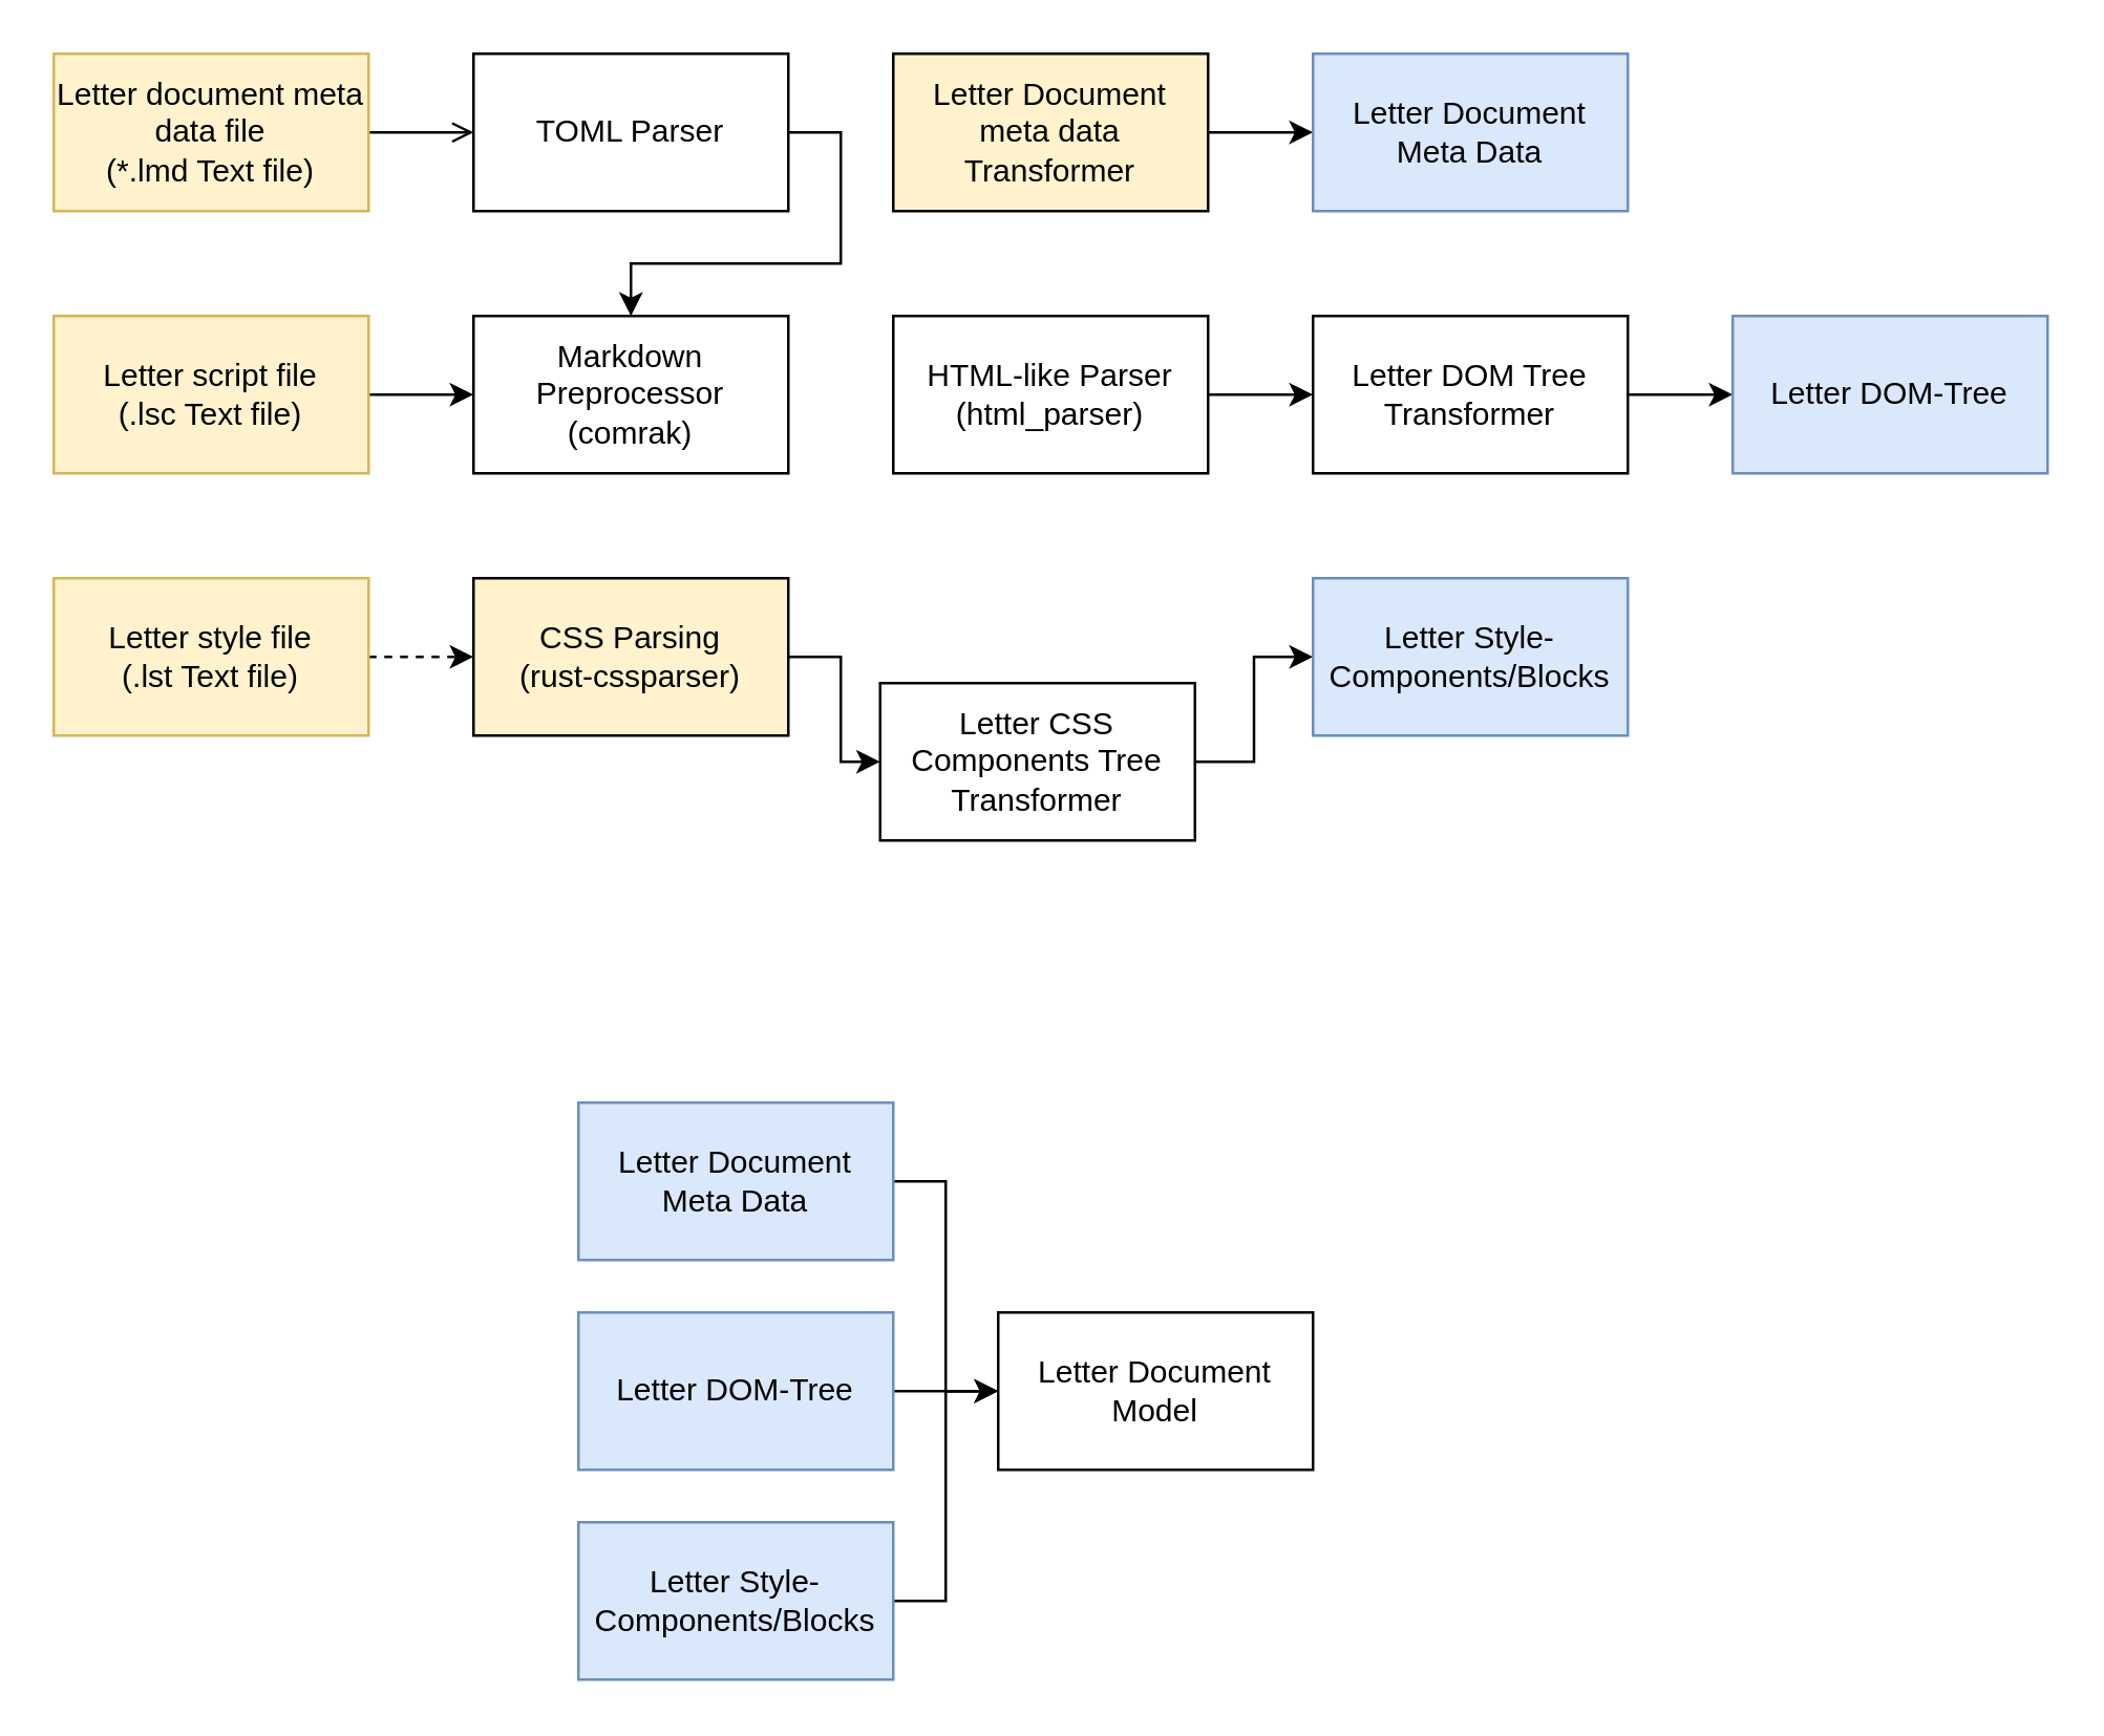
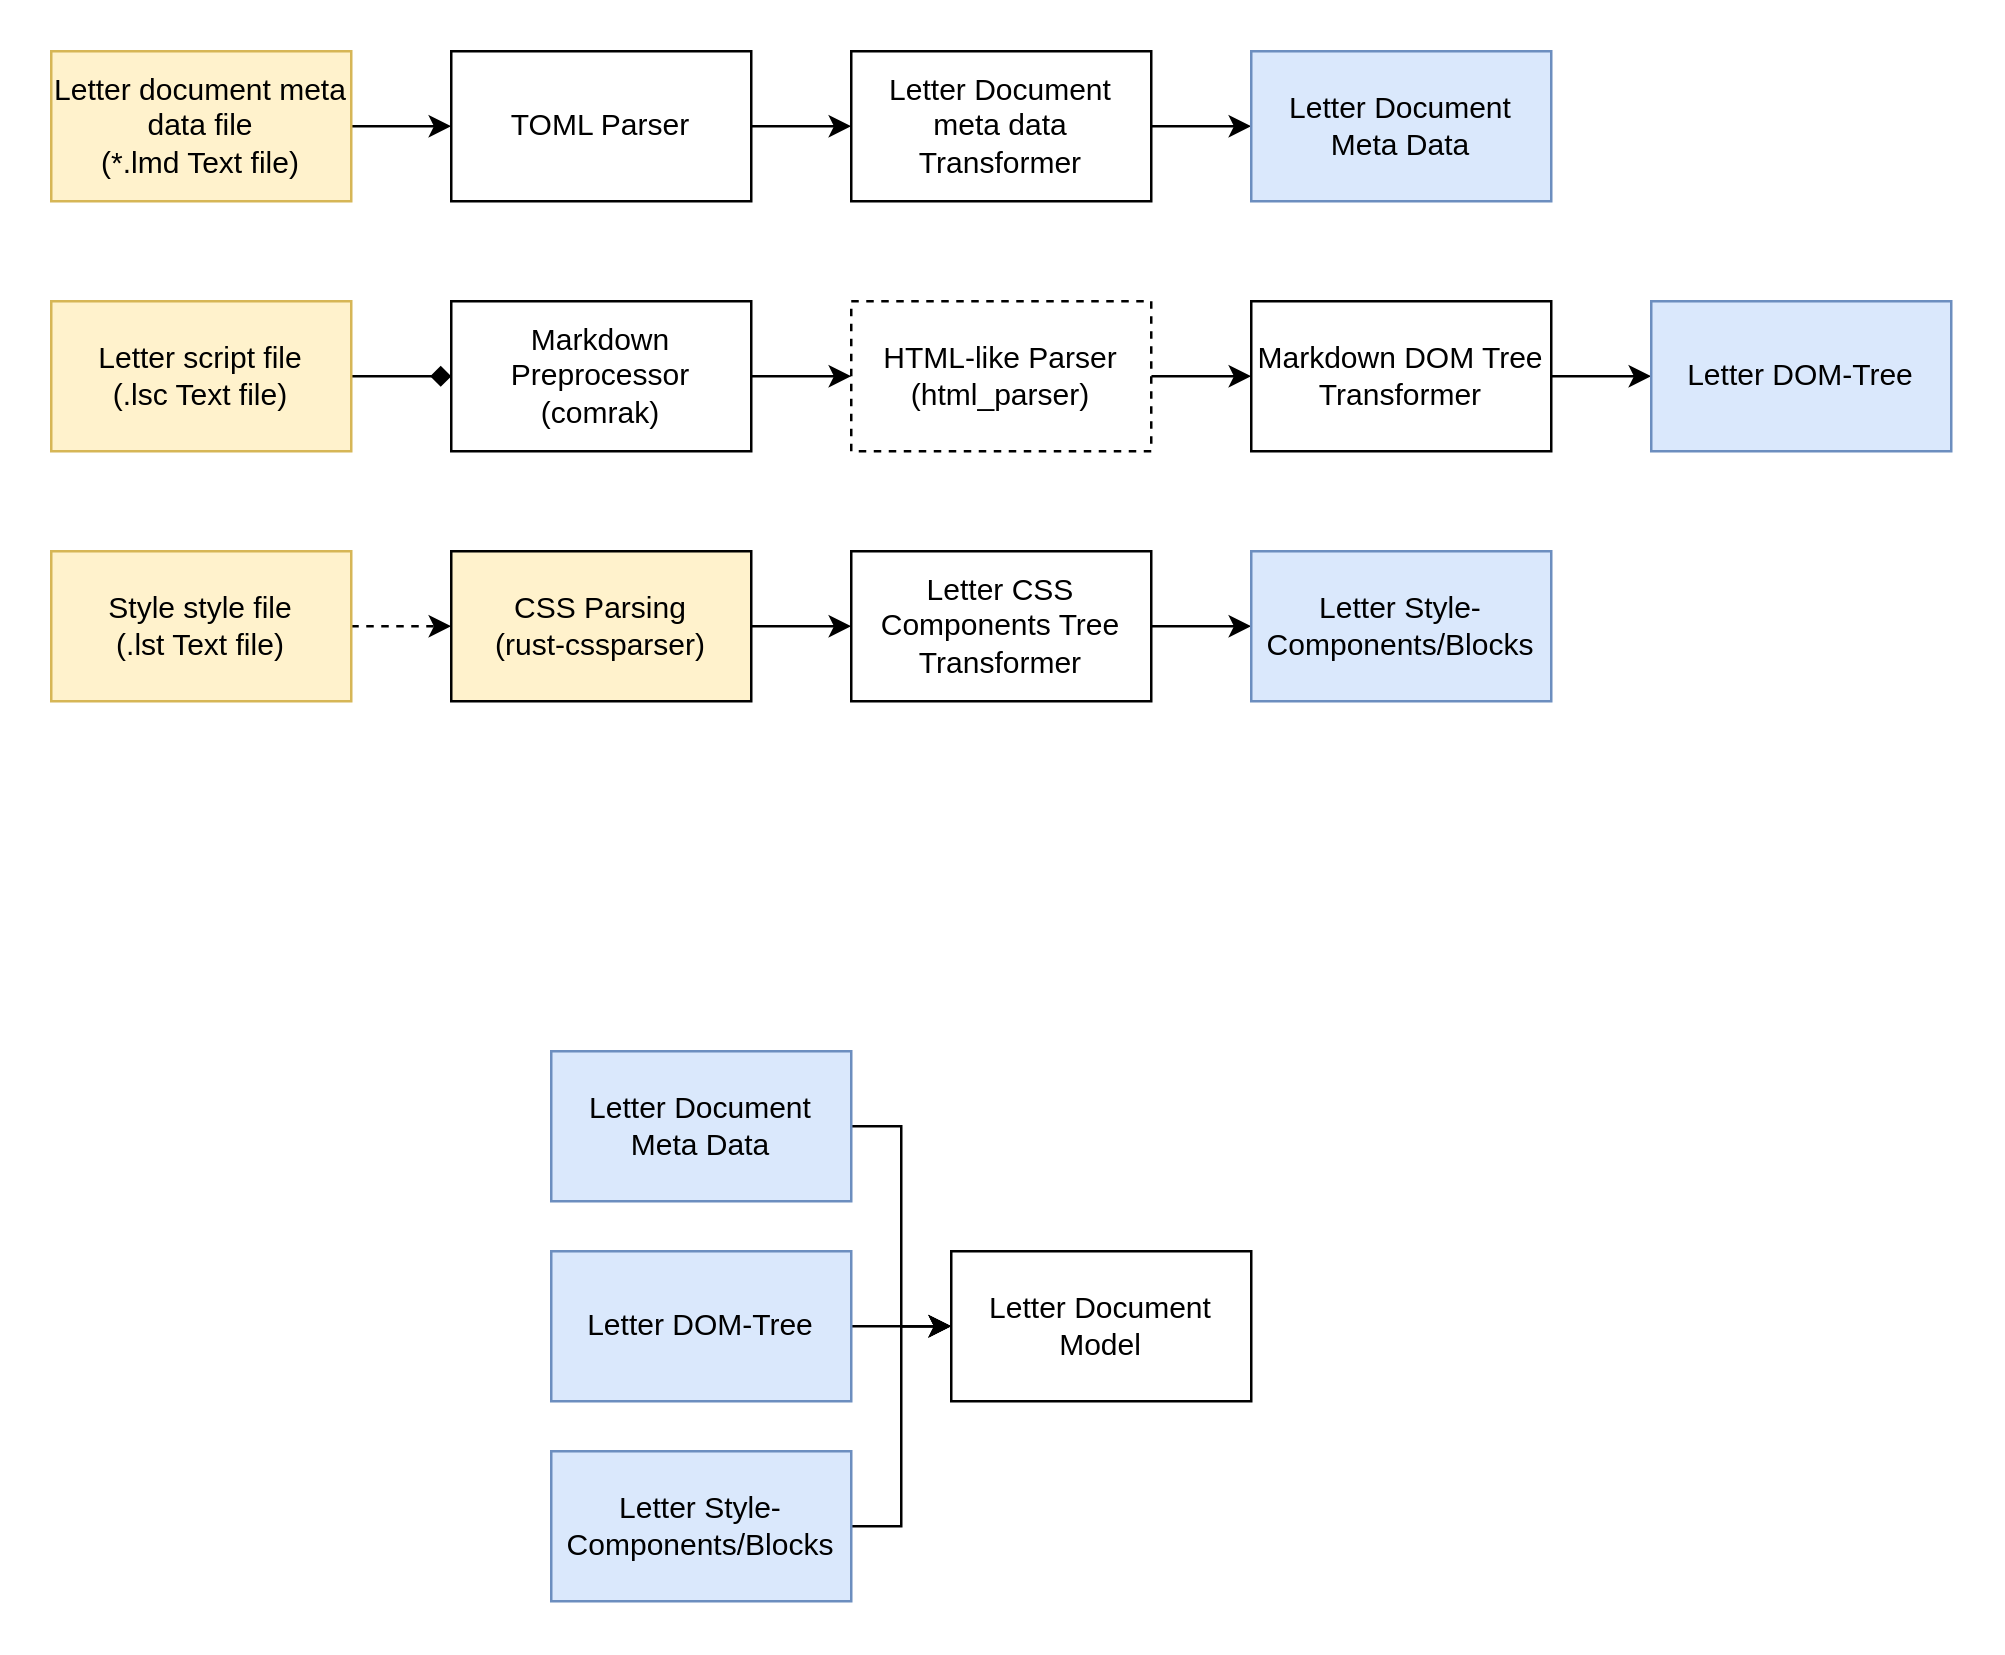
- <mxCell id="19" style="edgeStyle=orthogonalEdgeStyle;rounded=0;orthogonalLoop=1;jettySize=auto;html=1;exitX=1;exitY=0.5;exitDx=0;exitDy=0;entryX=0;entryY=0.5;entryDx=0;entryDy=0;endArrow=open;" edge="1" parent="1" source="20" target="22"><mxGeometry relative="1" as="geometry" /></mxCell>
+ <mxCell id="19" style="edgeStyle=orthogonalEdgeStyle;rounded=0;orthogonalLoop=1;jettySize=auto;html=1;exitX=1;exitY=0.5;exitDx=0;exitDy=0;entryX=0;entryY=0.5;entryDx=0;entryDy=0;" edge="1" parent="1" source="20" target="22"><mxGeometry relative="1" as="geometry" /></mxCell>
- <mxCell id="24" value="Letter Document meta data Transformer" style="rounded=0;whiteSpace=wrap;html=1;fillColor=#fff2cc;" vertex="1" parent="1"><mxGeometry x="340" y="20" width="120" height="60" as="geometry" /></mxCell>
+ <mxCell id="24" value="Letter Document meta data Transformer" style="rounded=0;whiteSpace=wrap;html=1;" vertex="1" parent="1"><mxGeometry x="340" y="20" width="120" height="60" as="geometry" /></mxCell>
- <mxCell id="21" style="edgeStyle=orthogonalEdgeStyle;rounded=0;orthogonalLoop=1;jettySize=auto;html=1;exitX=1;exitY=0.5;exitDx=0;exitDy=0;" edge="1" parent="1" source="22" target="5"><mxGeometry relative="1" as="geometry" /></mxCell>
+ <mxCell id="21" style="edgeStyle=orthogonalEdgeStyle;rounded=0;orthogonalLoop=1;jettySize=auto;html=1;exitX=1;exitY=0.5;exitDx=0;exitDy=0;entryX=0;entryY=0.5;entryDx=0;entryDy=0;" edge="1" parent="1" source="22" target="24"><mxGeometry relative="1" as="geometry" /></mxCell>
- <mxCell id="2" style="edgeStyle=orthogonalEdgeStyle;rounded=0;orthogonalLoop=1;jettySize=auto;html=1;exitX=1;exitY=0.5;exitDx=0;exitDy=0;entryX=0;entryY=0.5;entryDx=0;entryDy=0;" edge="1" parent="1" source="3" target="5"><mxGeometry relative="1" as="geometry" /></mxCell>
+ <mxCell id="2" style="edgeStyle=orthogonalEdgeStyle;rounded=0;orthogonalLoop=1;jettySize=auto;html=1;exitX=1;exitY=0.5;exitDx=0;exitDy=0;entryX=0;entryY=0.5;entryDx=0;entryDy=0;endArrow=diamond;" edge="1" parent="1" source="3" target="5"><mxGeometry relative="1" as="geometry" /></mxCell>
+ <mxCell id="4" style="edgeStyle=orthogonalEdgeStyle;rounded=0;orthogonalLoop=1;jettySize=auto;html=1;exitX=1;exitY=0.5;exitDx=0;exitDy=0;entryX=0;entryY=0.5;entryDx=0;entryDy=0;" edge="1" parent="1" source="5" target="7"><mxGeometry relative="1" as="geometry" /></mxCell>
- <mxCell id="7" value="HTML-like Parser (html_parser)" style="rounded=0;whiteSpace=wrap;html=1;" vertex="1" parent="1"><mxGeometry x="340" y="120" width="120" height="60" as="geometry" /></mxCell>
+ <mxCell id="7" value="HTML-like Parser (html_parser)" style="rounded=0;whiteSpace=wrap;html=1;dashed=1;" vertex="1" parent="1"><mxGeometry x="340" y="120" width="120" height="60" as="geometry" /></mxCell>
- <mxCell id="9" value="Letter DOM Tree Transformer" style="rounded=0;whiteSpace=wrap;html=1;" vertex="1" parent="1"><mxGeometry x="500" y="120" width="120" height="60" as="geometry" /></mxCell>
+ <mxCell id="9" value="Markdown DOM Tree Transformer" style="rounded=0;whiteSpace=wrap;html=1;" vertex="1" parent="1"><mxGeometry x="500" y="120" width="120" height="60" as="geometry" /></mxCell>
- <mxCell id="12" value="Letter style file&lt;br&gt;(.lst Text file)" style="rounded=0;whiteSpace=wrap;html=1;fillColor=#fff2cc;strokeColor=#d6b656;" vertex="1" parent="1"><mxGeometry x="20" y="220" width="120" height="60" as="geometry" /></mxCell>
+ <mxCell id="12" value="Style style file&lt;br&gt;(.lst Text file)" style="rounded=0;whiteSpace=wrap;html=1;fillColor=#fff2cc;strokeColor=#d6b656;" vertex="1" parent="1"><mxGeometry x="20" y="220" width="120" height="60" as="geometry" /></mxCell>
- <mxCell id="16" value="Letter CSS Components Tree Transformer" style="rounded=0;whiteSpace=wrap;html=1;" vertex="1" parent="1"><mxGeometry x="335" y="260" width="120" height="60" as="geometry" /></mxCell>
+ <mxCell id="16" value="Letter CSS Components Tree Transformer" style="rounded=0;whiteSpace=wrap;html=1;" vertex="1" parent="1"><mxGeometry x="340" y="220" width="120" height="60" as="geometry" /></mxCell>
